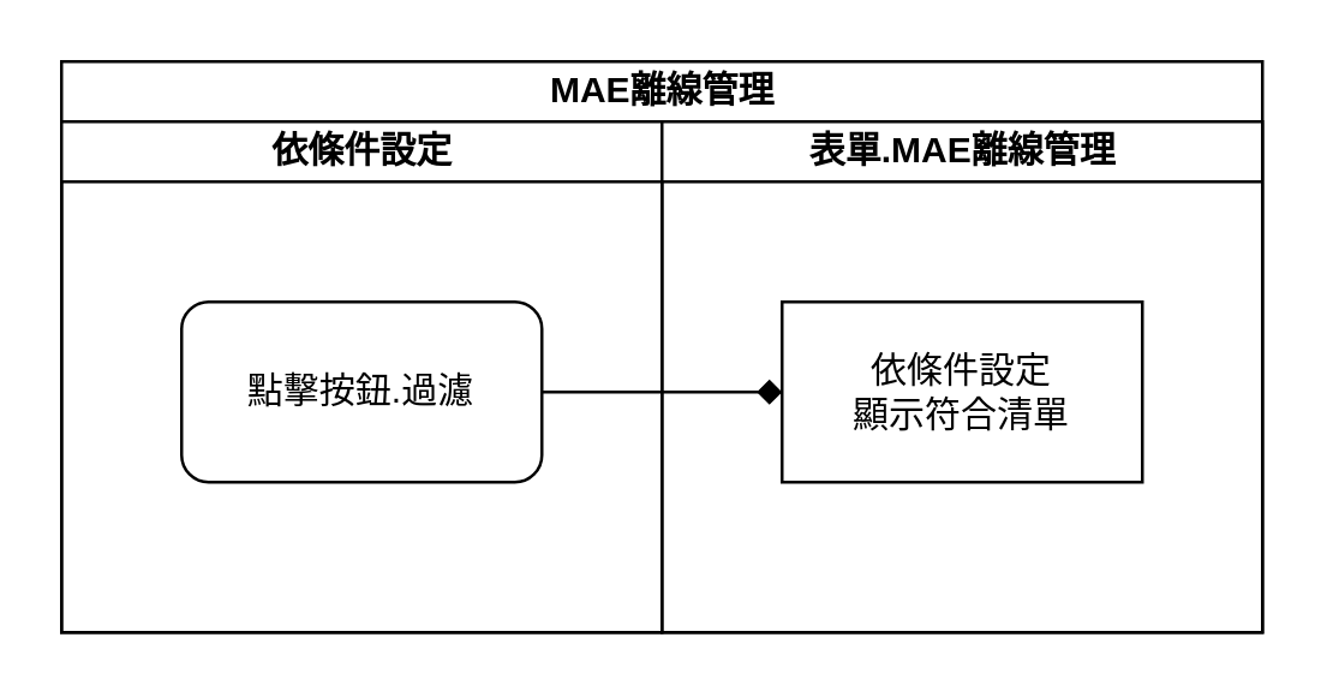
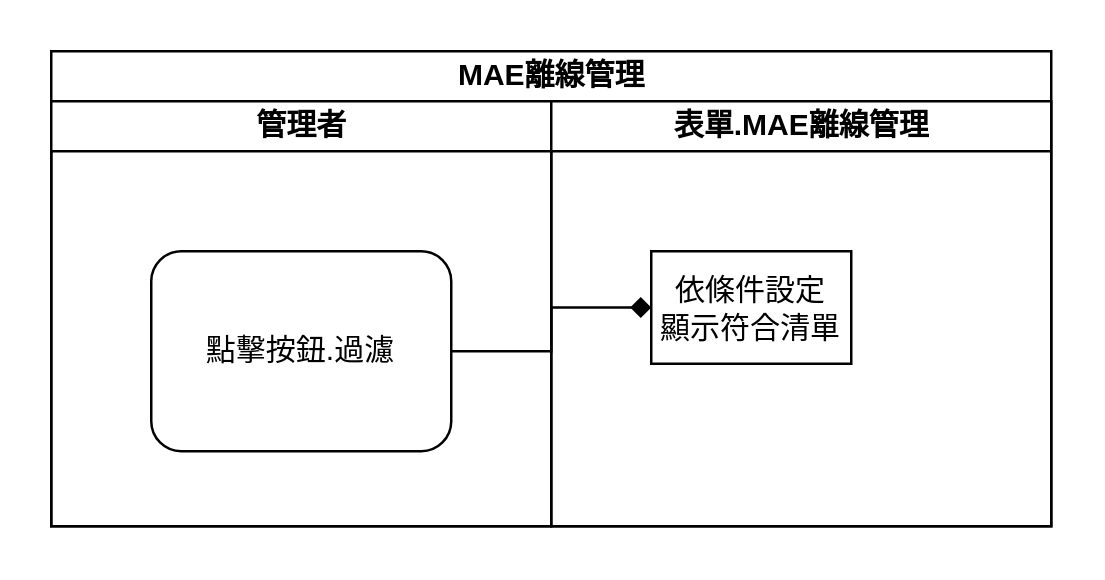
- <mxCell id="3" value="依條件設定" style="swimlane;html=1;startSize=20;" parent="2" vertex="1"><mxGeometry y="20" width="200" height="170" as="geometry" /></mxCell>
+ <mxCell id="3" value="管理者" style="swimlane;html=1;startSize=20;" parent="2" vertex="1"><mxGeometry y="20" width="200" height="170" as="geometry" /></mxCell>
- <mxCell id="4" value="點擊按鈕.過濾" style="rounded=1;whiteSpace=wrap;html=1;" parent="3" vertex="1"><mxGeometry x="40" y="60" width="120" height="60" as="geometry" /></mxCell>
+ <mxCell id="4" value="點擊按鈕.過濾" style="rounded=1;whiteSpace=wrap;html=1;" parent="3" vertex="1"><mxGeometry x="40" y="60" width="120" height="80" as="geometry" /></mxCell>
- <mxCell id="6" value="依條件設定&lt;br&gt;顯示符合清單" style="rounded=0;whiteSpace=wrap;html=1;" parent="5" vertex="1"><mxGeometry x="40" y="60" width="120" height="60" as="geometry" /></mxCell>
+ <mxCell id="6" value="依條件設定&lt;br&gt;顯示符合清單" style="rounded=0;whiteSpace=wrap;html=1;" parent="5" vertex="1"><mxGeometry x="40" y="60" width="80" height="45" as="geometry" /></mxCell>
